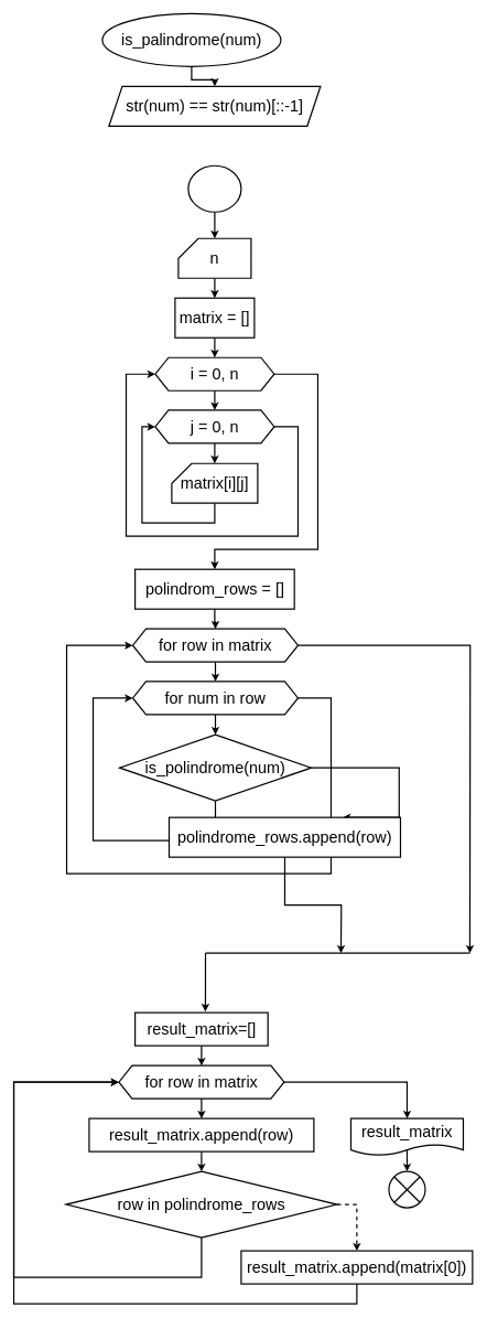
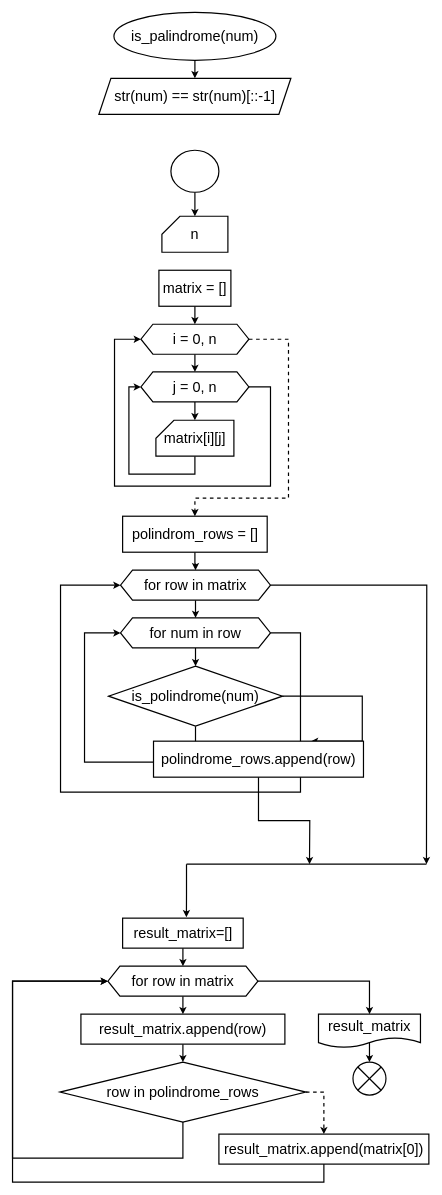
- <mxCell id="3" value="&lt;font style=&quot;font-size: 24px;&quot;&gt;is_palindrome(num)&lt;/font&gt;" style="ellipse;whiteSpace=wrap;html=1;strokeWidth=2;" vertex="1" parent="1"><mxGeometry x="154" y="20" width="270" height="80" as="geometry" /></mxCell>
+ <mxCell id="3" value="&lt;font style=&quot;font-size: 24px;&quot;&gt;is_palindrome(num)&lt;/font&gt;" style="ellipse;whiteSpace=wrap;html=1;strokeWidth=2;" vertex="1" parent="1"><mxGeometry x="189" y="20" width="270" height="80" as="geometry" /></mxCell>
- <mxCell id="7" style="edgeStyle=orthogonalEdgeStyle;rounded=0;orthogonalLoop=1;jettySize=auto;html=1;strokeWidth=2;" edge="1" parent="1" source="8" target="15"><mxGeometry relative="1" as="geometry" /></mxCell>
- <mxCell id="10" style="edgeStyle=orthogonalEdgeStyle;rounded=0;orthogonalLoop=1;jettySize=auto;html=1;entryX=0.5;entryY=0;entryDx=0;entryDy=0;strokeWidth=2;" edge="1" parent="1" source="11" target="20"><mxGeometry relative="1" as="geometry"><Array as="points"><mxPoint x="480" y="565" /><mxPoint x="480" y="830" /><mxPoint x="324" y="830" /></Array></mxGeometry></mxCell>
+ <mxCell id="10" style="edgeStyle=orthogonalEdgeStyle;rounded=0;orthogonalLoop=1;jettySize=auto;html=1;entryX=0.5;entryY=0;entryDx=0;entryDy=0;strokeWidth=2;dashed=1;" edge="1" parent="1" source="11" target="20"><mxGeometry relative="1" as="geometry"><Array as="points"><mxPoint x="480" y="565" /><mxPoint x="480" y="830" /><mxPoint x="324" y="830" /></Array></mxGeometry></mxCell>
